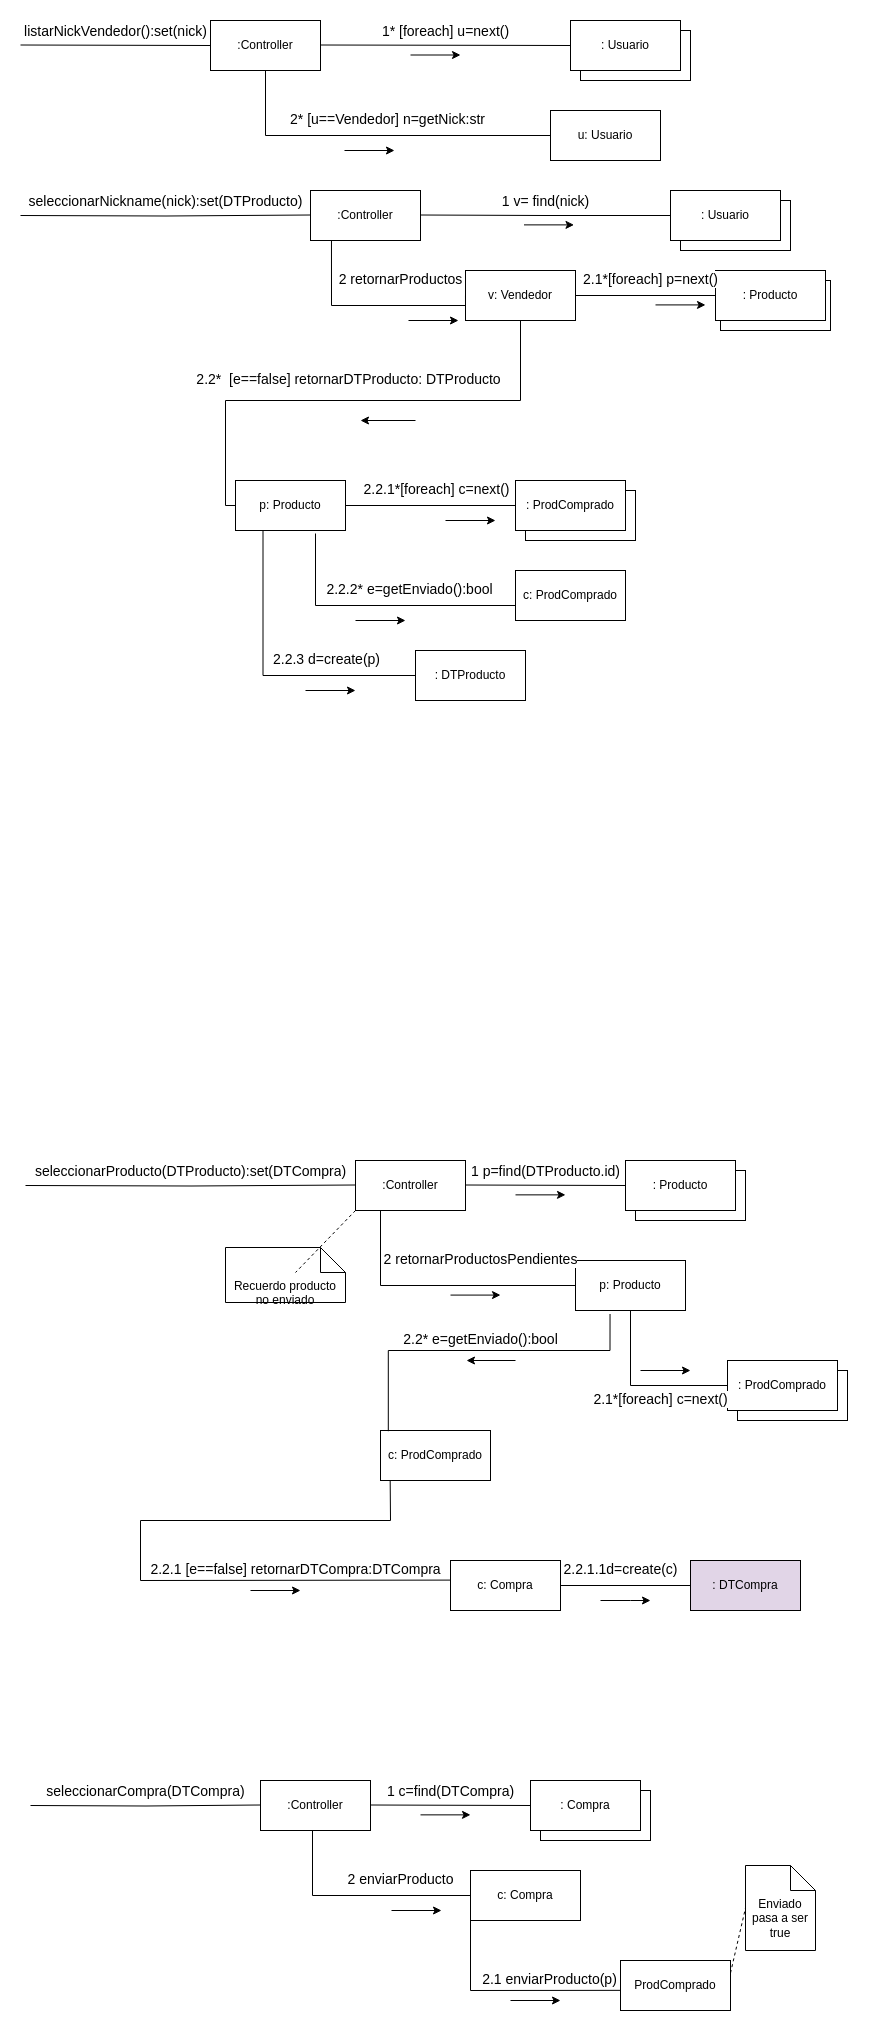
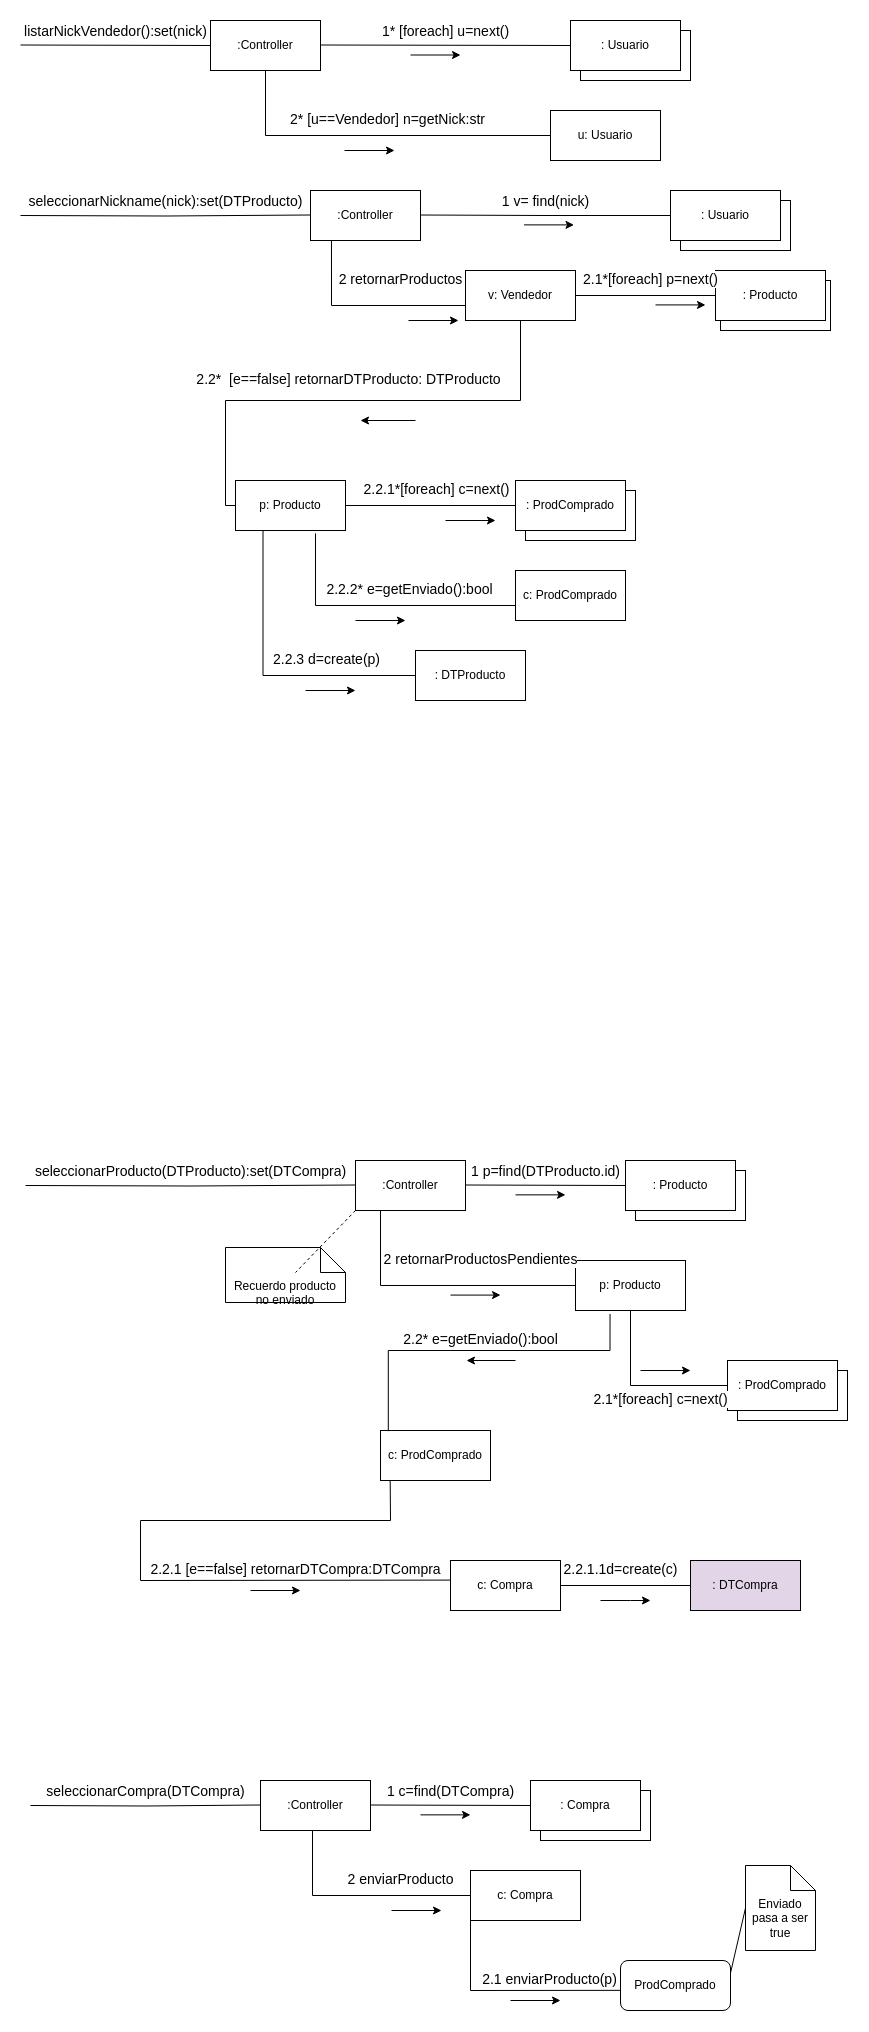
- <mxCell id="47" value="" style="endArrow=none;dashed=1;html=1;rounded=0;entryX=0;entryY=0.5;entryDx=0;entryDy=0;entryPerimeter=0;exitX=1;exitY=0.25;exitDx=0;exitDy=0;" edge="1" parent="1" source="43" target="46"><mxGeometry width="50" height="50" relative="1" as="geometry"><mxPoint x="610" y="1980" as="sourcePoint" /><mxPoint x="592" y="1865" as="targetPoint" /></mxGeometry></mxCell>
+ <mxCell id="47" value="" style="endArrow=none;dashed=0;html=1;rounded=0;entryX=0;entryY=0.5;entryDx=0;entryDy=0;entryPerimeter=0;exitX=1;exitY=0.25;exitDx=0;exitDy=0;" edge="1" parent="1" source="43" target="46"><mxGeometry width="50" height="50" relative="1" as="geometry"><mxPoint x="610" y="1980" as="sourcePoint" /><mxPoint x="592" y="1865" as="targetPoint" /></mxGeometry></mxCell>
- <mxCell id="43" value="ProdComprado" style="html=1;whiteSpace=wrap;" vertex="1" parent="1"><mxGeometry x="620" y="1960" width="110" height="50" as="geometry" /></mxCell>
+ <mxCell id="43" value="ProdComprado" style="html=1;whiteSpace=wrap;rounded=1;" vertex="1" parent="1"><mxGeometry x="620" y="1960" width="110" height="50" as="geometry" /></mxCell>
